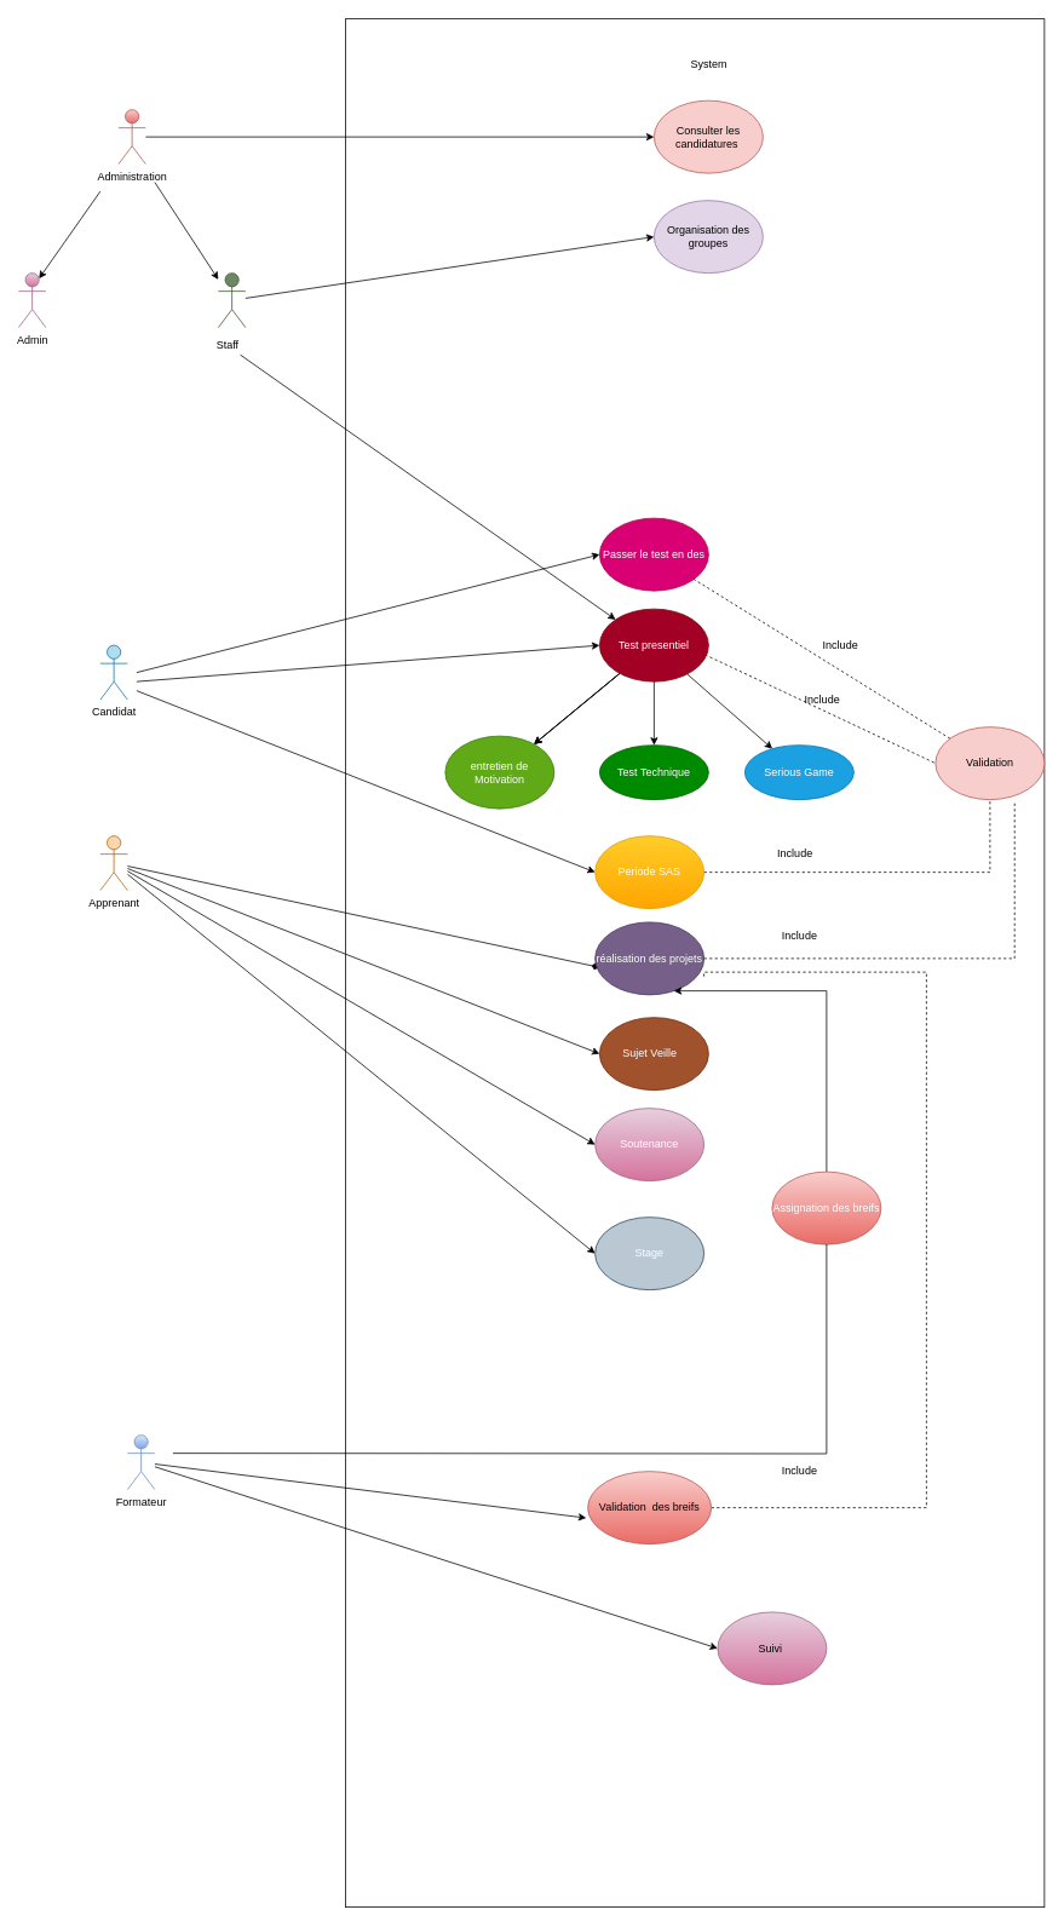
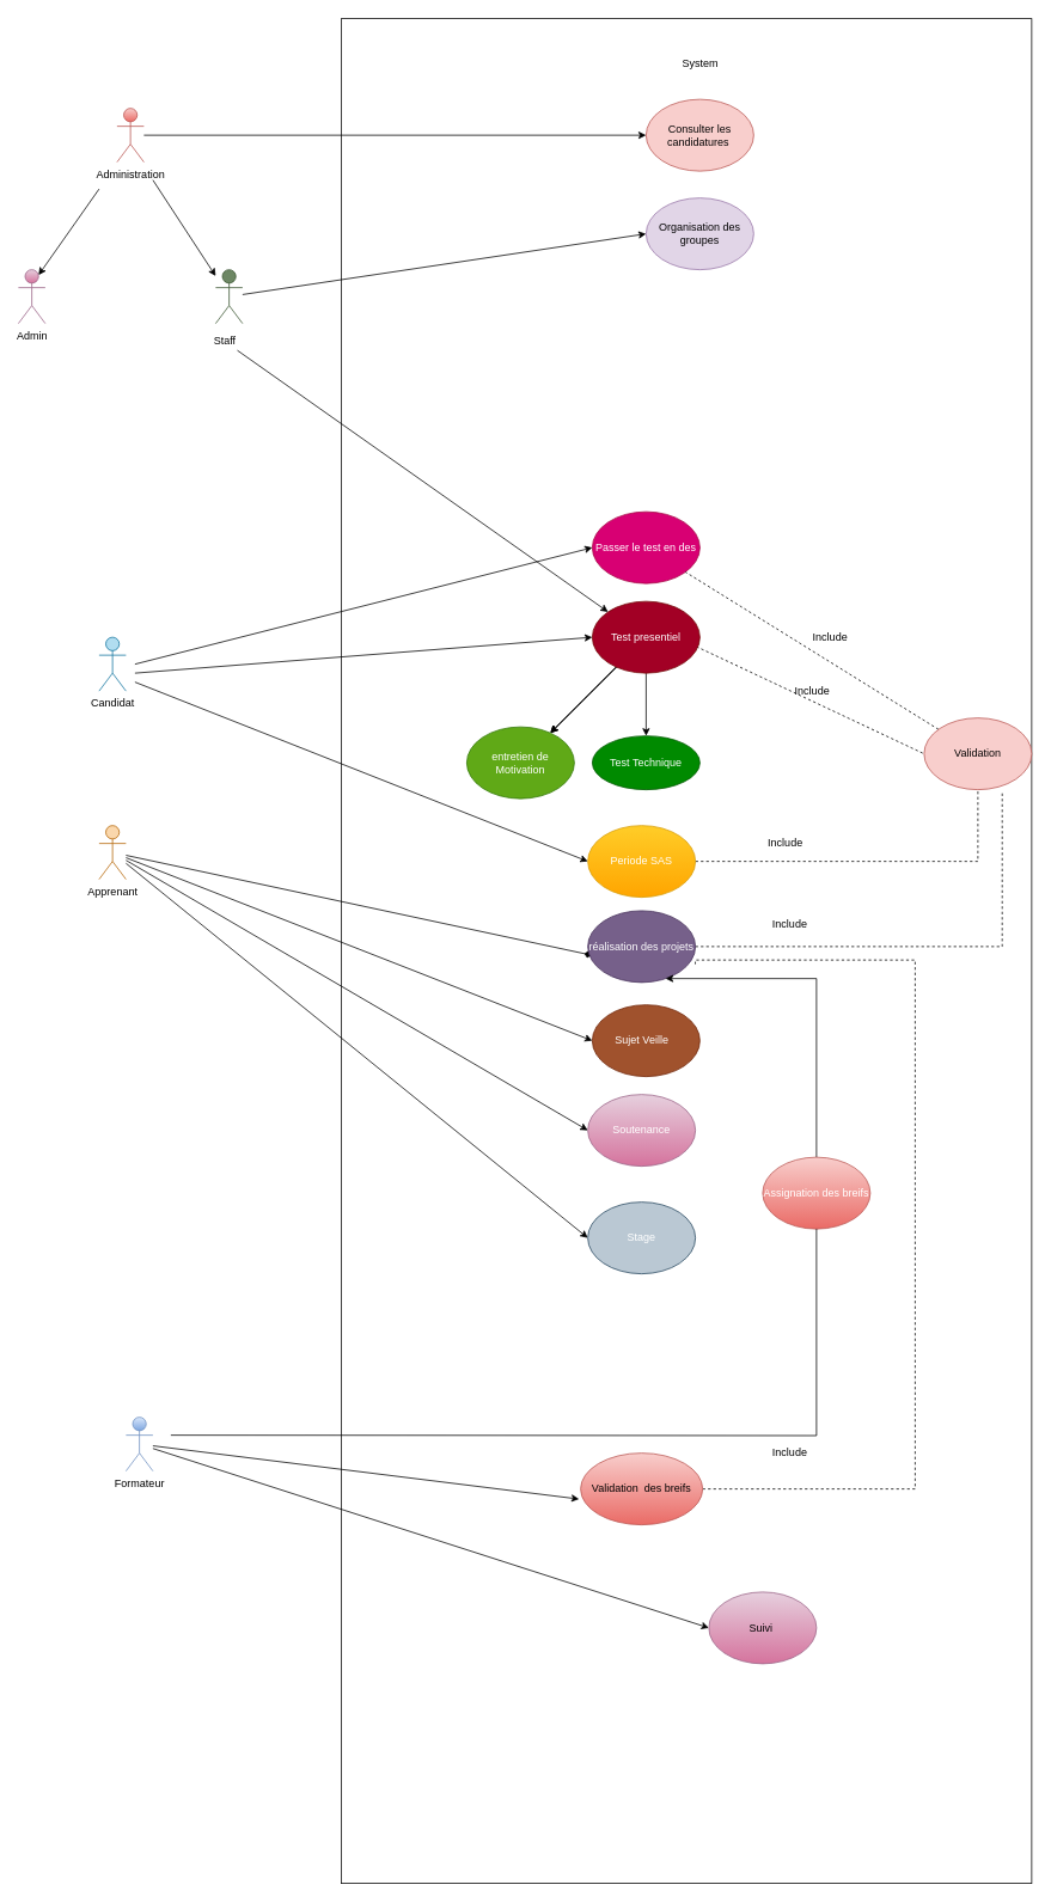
- <mxCell id="16" value="" style="edgeStyle=none;rounded=0;orthogonalLoop=1;jettySize=auto;html=1;" parent="1" source="19" target="21" edge="1"><mxGeometry relative="1" as="geometry" /></mxCell>
- <mxCell id="20" value="entretien de Motivation" style="ellipse;whiteSpace=wrap;html=1;fillColor=#60a917;fontColor=#ffffff;strokeColor=#2D7600;" parent="1" vertex="1"><mxGeometry x="490" y="810" width="120" height="80" as="geometry" /></mxCell>
+ <mxCell id="20" value="entretien de Motivation" style="ellipse;whiteSpace=wrap;html=1;fillColor=#60a917;fontColor=#ffffff;strokeColor=#2D7600;" parent="1" vertex="1"><mxGeometry x="520" y="810" width="120" height="80" as="geometry" /></mxCell>
- <mxCell id="21" value="Serious Game" style="ellipse;whiteSpace=wrap;html=1;fillColor=#1ba1e2;fontColor=#ffffff;strokeColor=#006EAF;" parent="1" vertex="1"><mxGeometry x="820" y="820" width="120" height="60" as="geometry" /></mxCell>
